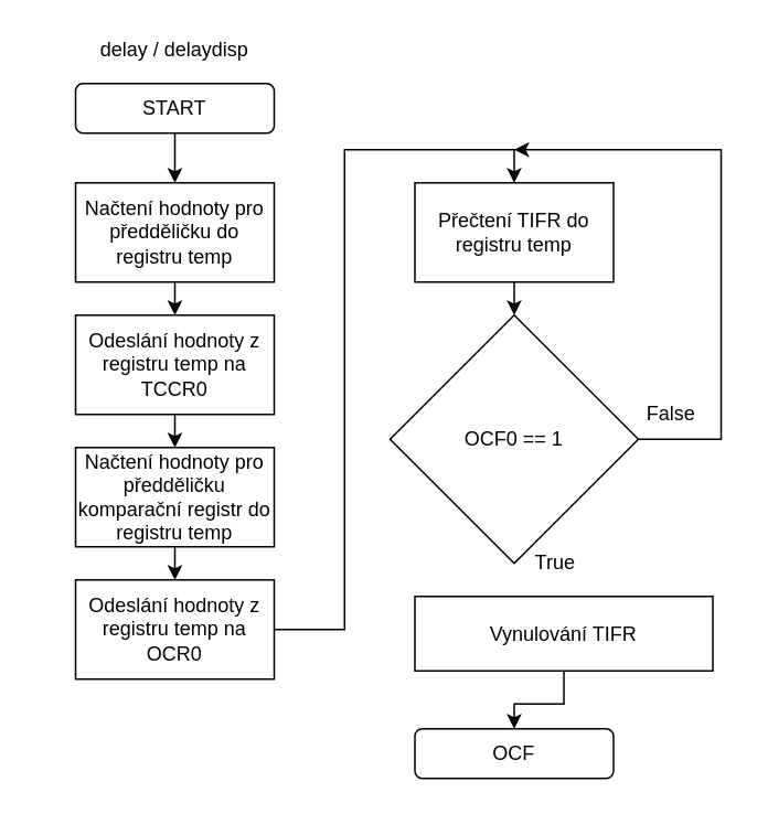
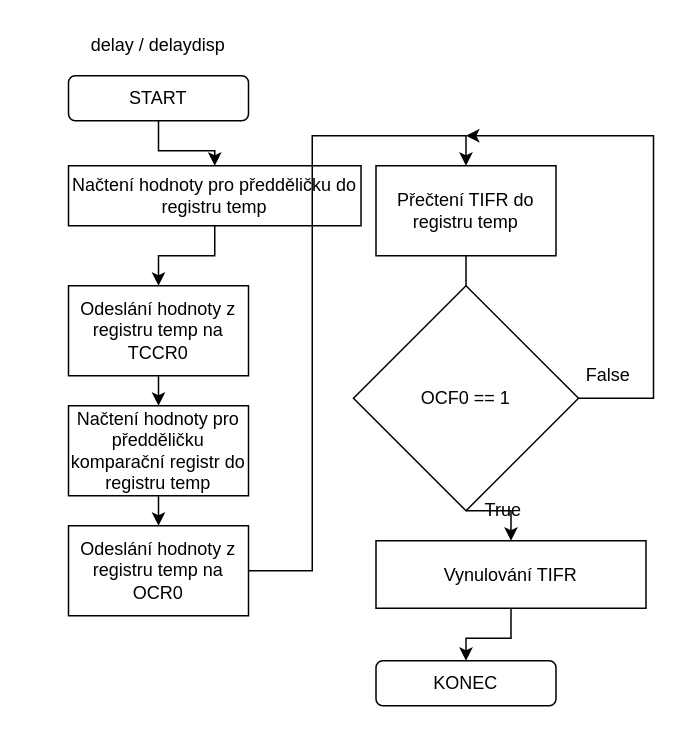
- <mxCell id="6" value="Načtení hodnoty pro předděličku do registru temp" style="rounded=0;whiteSpace=wrap;html=1;" vertex="1" parent="1"><mxGeometry x="45" y="110" width="120" height="60" as="geometry" /></mxCell>
+ <mxCell id="6" value="Načtení hodnoty pro předděličku do registru temp" style="rounded=0;whiteSpace=wrap;html=1;" vertex="1" parent="1"><mxGeometry x="45" y="110" width="195" height="40" as="geometry" /></mxCell>
- <mxCell id="13" style="edgeStyle=orthogonalEdgeStyle;rounded=0;orthogonalLoop=1;jettySize=auto;html=1;exitX=0.5;exitY=1;exitDx=0;exitDy=0;entryX=0.5;entryY=0;entryDx=0;entryDy=0;" edge="1" parent="1" source="14" target="17"><mxGeometry relative="1" as="geometry" /></mxCell>
+ <mxCell id="13" style="edgeStyle=orthogonalEdgeStyle;rounded=0;orthogonalLoop=1;jettySize=auto;html=1;exitX=0.5;exitY=1;exitDx=0;exitDy=0;entryX=0.5;entryY=0;entryDx=0;entryDy=0;endArrow=none;" edge="1" parent="1" source="14" target="17"><mxGeometry relative="1" as="geometry" /></mxCell>
+ <mxCell id="16" style="edgeStyle=orthogonalEdgeStyle;rounded=0;orthogonalLoop=1;jettySize=auto;html=1;exitX=0.5;exitY=1;exitDx=0;exitDy=0;entryX=0.5;entryY=0;entryDx=0;entryDy=0;" edge="1" parent="1" source="17" target="20"><mxGeometry relative="1" as="geometry" /></mxCell>
- <mxCell id="4" value="OCF" style="rounded=1;whiteSpace=wrap;html=1;" vertex="1" parent="1"><mxGeometry x="250" y="440" width="120" height="30" as="geometry" /></mxCell>
+ <mxCell id="4" value="KONEC" style="rounded=1;whiteSpace=wrap;html=1;" vertex="1" parent="1"><mxGeometry x="250" y="440" width="120" height="30" as="geometry" /></mxCell>
